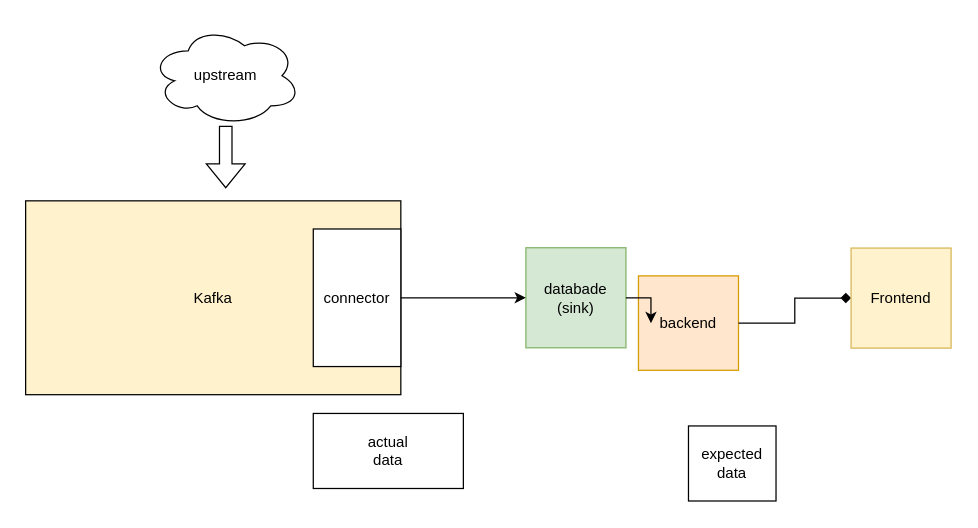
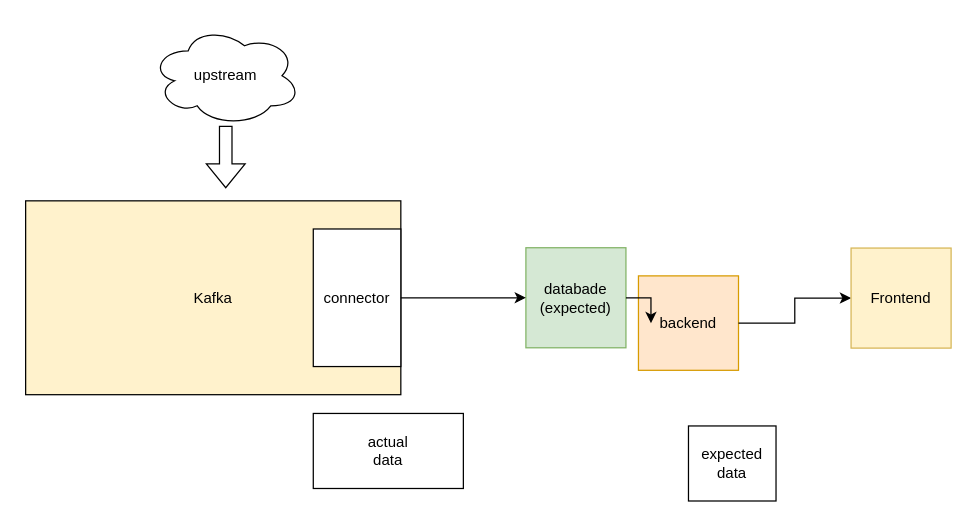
- <mxCell id="6" value="databade&lt;div&gt;(&lt;span style=&quot;background-color: initial;&quot;&gt;sink&lt;/span&gt;&lt;span style=&quot;background-color: initial;&quot;&gt;)&lt;/span&gt;&lt;/div&gt;" style="rounded=0;whiteSpace=wrap;html=1;fillColor=#d5e8d4;strokeColor=#82b366;" vertex="1" parent="3"><mxGeometry x="150" y="-2.5" width="80" height="80" as="geometry" /></mxCell>
+ <mxCell id="6" value="databade&lt;div&gt;(&lt;span style=&quot;background-color: initial;&quot;&gt;expected&lt;/span&gt;&lt;span style=&quot;background-color: initial;&quot;&gt;)&lt;/span&gt;&lt;/div&gt;" style="rounded=0;whiteSpace=wrap;html=1;fillColor=#d5e8d4;strokeColor=#82b366;" vertex="1" parent="3"><mxGeometry x="150" y="-2.5" width="80" height="80" as="geometry" /></mxCell>
- <mxCell id="10" style="edgeStyle=orthogonalEdgeStyle;rounded=0;orthogonalLoop=1;jettySize=auto;html=1;exitX=1;exitY=0.5;exitDx=0;exitDy=0;entryX=0;entryY=0.5;entryDx=0;entryDy=0;endArrow=diamond;" edge="1" parent="2" source="8" target="11"><mxGeometry relative="1" as="geometry" /></mxCell>
+ <mxCell id="10" style="edgeStyle=orthogonalEdgeStyle;rounded=0;orthogonalLoop=1;jettySize=auto;html=1;exitX=1;exitY=0.5;exitDx=0;exitDy=0;entryX=0;entryY=0.5;entryDx=0;entryDy=0;" edge="1" parent="2" source="8" target="11"><mxGeometry relative="1" as="geometry" /></mxCell>
